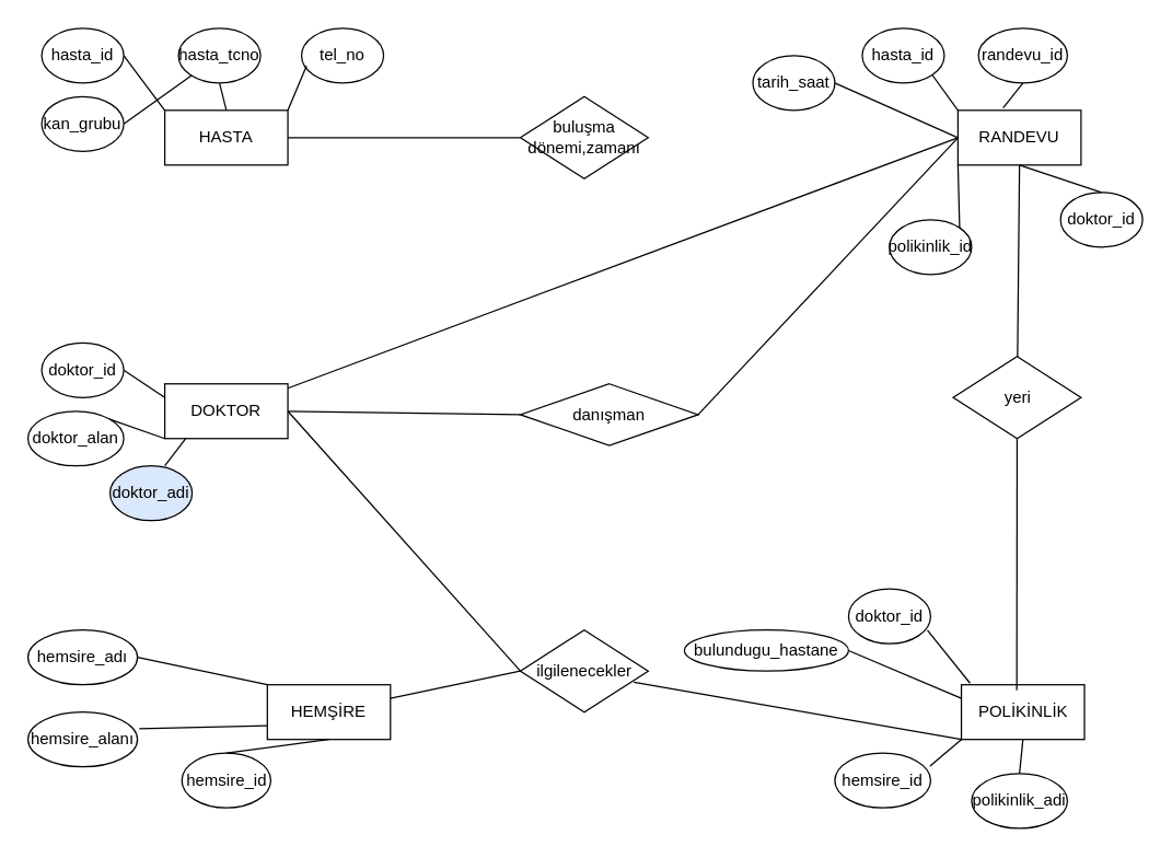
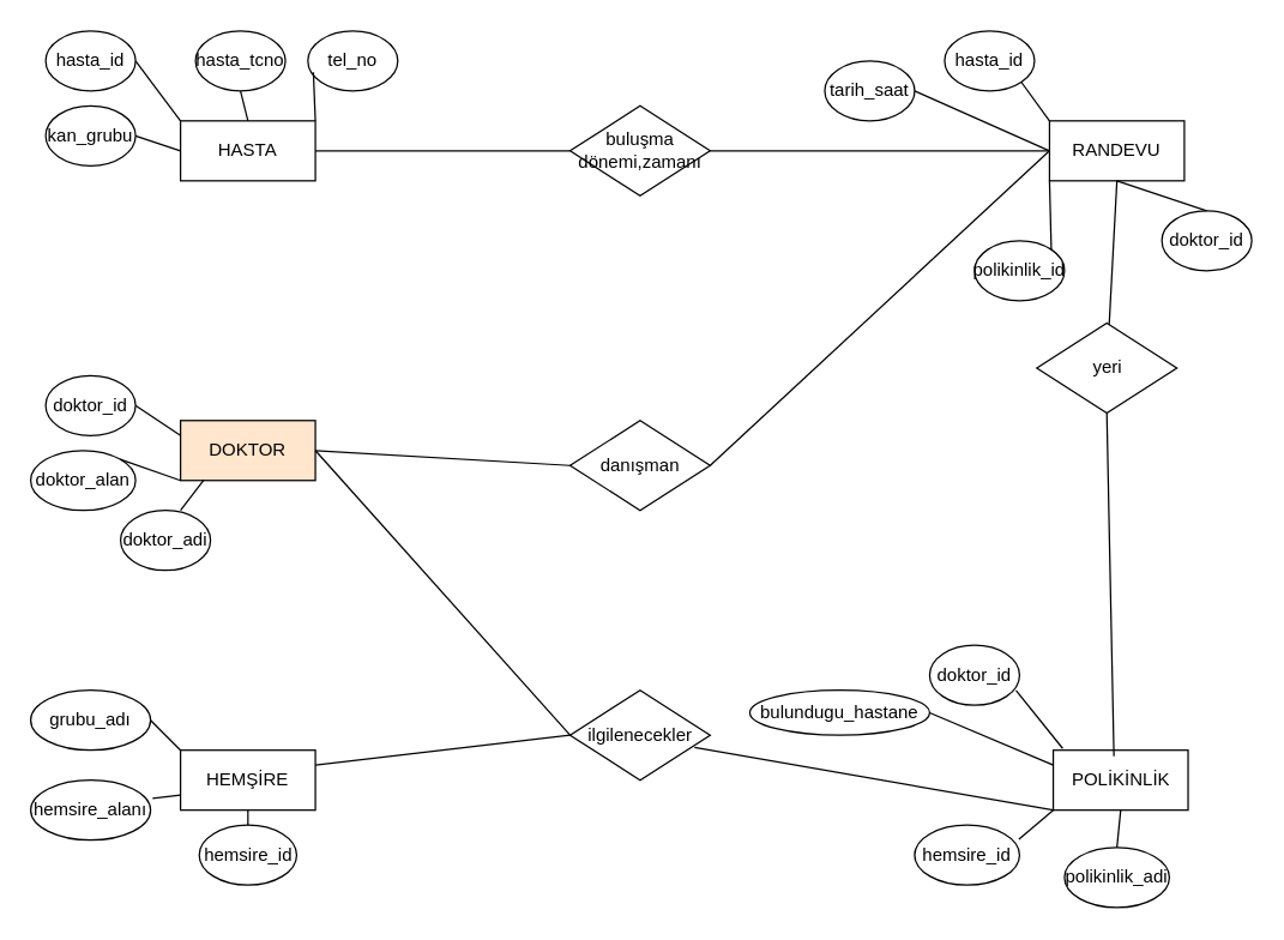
- <mxCell id="13" value="tel_no" style="ellipse;whiteSpace=wrap;html=1;" parent="1" vertex="1"><mxGeometry x="220" y="20" width="60" height="40" as="geometry" /></mxCell>
+ <mxCell id="13" value="tel_no" style="ellipse;whiteSpace=wrap;html=1;" parent="1" vertex="1"><mxGeometry x="205" y="20" width="60" height="40" as="geometry" /></mxCell>
- <mxCell id="22" value="randevu_id" style="ellipse;whiteSpace=wrap;html=1;" parent="1" vertex="1"><mxGeometry x="715" y="20" width="65" height="40" as="geometry" /></mxCell>
- <mxCell id="39" value="" style="endArrow=none;html=1;entryX=0.5;entryY=1;entryDx=0;entryDy=0;exitX=0.367;exitY=-0.046;exitDx=0;exitDy=0;exitPerimeter=0;" parent="1" source="6" target="22" edge="1"><mxGeometry width="50" height="50" relative="1" as="geometry"><mxPoint x="710" y="90" as="sourcePoint" /><mxPoint x="691.213" y="64.142" as="targetPoint" /></mxGeometry></mxCell>
- <mxCell id="30" value="" style="endArrow=none;html=1;exitX=1;exitY=0.5;exitDx=0;exitDy=0;" parent="1" source="11" target="14" edge="1"><mxGeometry width="50" height="50" relative="1" as="geometry"><mxPoint x="90" y="130" as="sourcePoint" /><mxPoint x="140" y="80" as="targetPoint" /></mxGeometry></mxCell>
+ <mxCell id="30" value="" style="endArrow=none;html=1;exitX=1;exitY=0.5;exitDx=0;exitDy=0;entryX=0;entryY=0.5;entryDx=0;entryDy=0;" parent="1" source="11" target="2" edge="1"><mxGeometry width="50" height="50" relative="1" as="geometry"><mxPoint x="90" y="130" as="sourcePoint" /><mxPoint x="140" y="80" as="targetPoint" /></mxGeometry></mxCell>
- <mxCell id="51" value="" style="endArrow=none;html=1;exitX=0;exitY=0.5;exitDx=0;exitDy=0;" parent="1" source="6" target="3" edge="1"><mxGeometry width="50" height="50" relative="1" as="geometry"><mxPoint x="220" y="110" as="sourcePoint" /><mxPoint x="390" y="110" as="targetPoint" /></mxGeometry></mxCell>
+ <mxCell id="51" value="" style="endArrow=none;html=1;entryX=1;entryY=0.5;entryDx=0;entryDy=0;exitX=0;exitY=0.5;exitDx=0;exitDy=0;" parent="1" source="6" target="7" edge="1"><mxGeometry width="50" height="50" relative="1" as="geometry"><mxPoint x="220" y="110" as="sourcePoint" /><mxPoint x="390" y="110" as="targetPoint" /></mxGeometry></mxCell>
- <mxCell id="8" value="yeri" style="rhombus;whiteSpace=wrap;html=1;" parent="1" vertex="1"><mxGeometry x="696.5" y="260" width="93.5" height="60" as="geometry" /></mxCell>
+ <mxCell id="8" value="yeri" style="rhombus;whiteSpace=wrap;html=1;" parent="1" vertex="1"><mxGeometry x="691.5" y="215" width="93.5" height="60" as="geometry" /></mxCell>
- <mxCell id="3" value="DOKTOR" style="rounded=0;whiteSpace=wrap;html=1;" parent="1" vertex="1"><mxGeometry x="120" y="280" width="90" height="40" as="geometry" /></mxCell>
+ <mxCell id="3" value="DOKTOR" style="rounded=0;whiteSpace=wrap;html=1;fillColor=#ffe6cc;" parent="1" vertex="1"><mxGeometry x="120" y="280" width="90" height="40" as="geometry" /></mxCell>
- <mxCell id="9" value="danışman" style="rhombus;whiteSpace=wrap;html=1;" parent="1" vertex="1"><mxGeometry x="380" y="280" width="130" height="45" as="geometry" /></mxCell>
+ <mxCell id="9" value="danışman" style="rhombus;whiteSpace=wrap;html=1;" parent="1" vertex="1"><mxGeometry x="380" y="280" width="93.5" height="60" as="geometry" /></mxCell>
- <mxCell id="17" value="doktor_adi" style="ellipse;whiteSpace=wrap;html=1;fillColor=#dae8fc;" parent="1" vertex="1"><mxGeometry x="80" y="340" width="60" height="40" as="geometry" /></mxCell>
+ <mxCell id="17" value="doktor_adi" style="ellipse;whiteSpace=wrap;html=1;" parent="1" vertex="1"><mxGeometry x="80" y="340" width="60" height="40" as="geometry" /></mxCell>
- <mxCell id="18" value="hemsire_adı" style="ellipse;whiteSpace=wrap;html=1;" parent="1" vertex="1"><mxGeometry y="460" width="80" height="40" as="geometry" x="20" /></mxCell>
+ <mxCell id="18" value="grubu_adı" style="ellipse;whiteSpace=wrap;html=1;" parent="1" vertex="1"><mxGeometry y="460" width="80" height="40" as="geometry" x="20" /></mxCell>
- <mxCell id="4" value="HEMŞİRE" style="rounded=0;whiteSpace=wrap;html=1;" parent="1" vertex="1"><mxGeometry x="195" y="500" width="90" height="40" as="geometry" /></mxCell>
+ <mxCell id="4" value="HEMŞİRE" style="rounded=0;whiteSpace=wrap;html=1;" parent="1" vertex="1"><mxGeometry x="120" y="500" width="90" height="40" as="geometry" /></mxCell>
